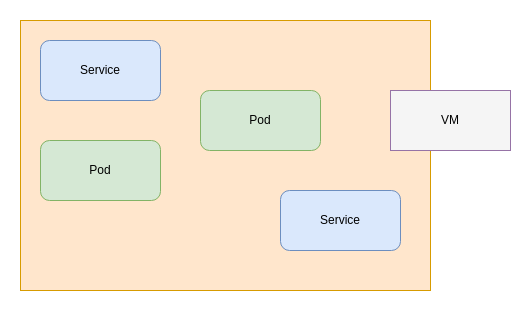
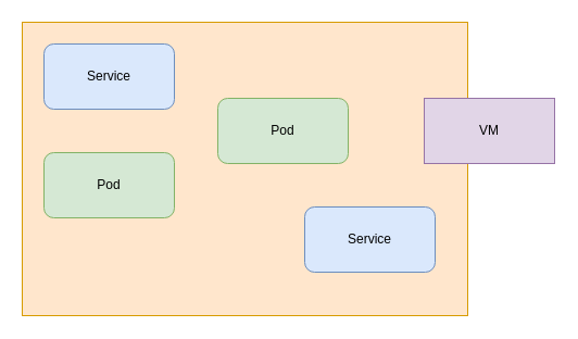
- <mxCell id="7" value="VM" style="rounded=0;whiteSpace=wrap;html=1;fillColor=#f5f5f5;strokeColor=#9673a6;" vertex="1" parent="1"><mxGeometry x="390" y="90" width="120" height="60" as="geometry" /></mxCell>
+ <mxCell id="7" value="VM" style="rounded=0;whiteSpace=wrap;html=1;fillColor=#e1d5e7;strokeColor=#9673a6;" vertex="1" parent="1"><mxGeometry x="390" y="90" width="120" height="60" as="geometry" /></mxCell>
